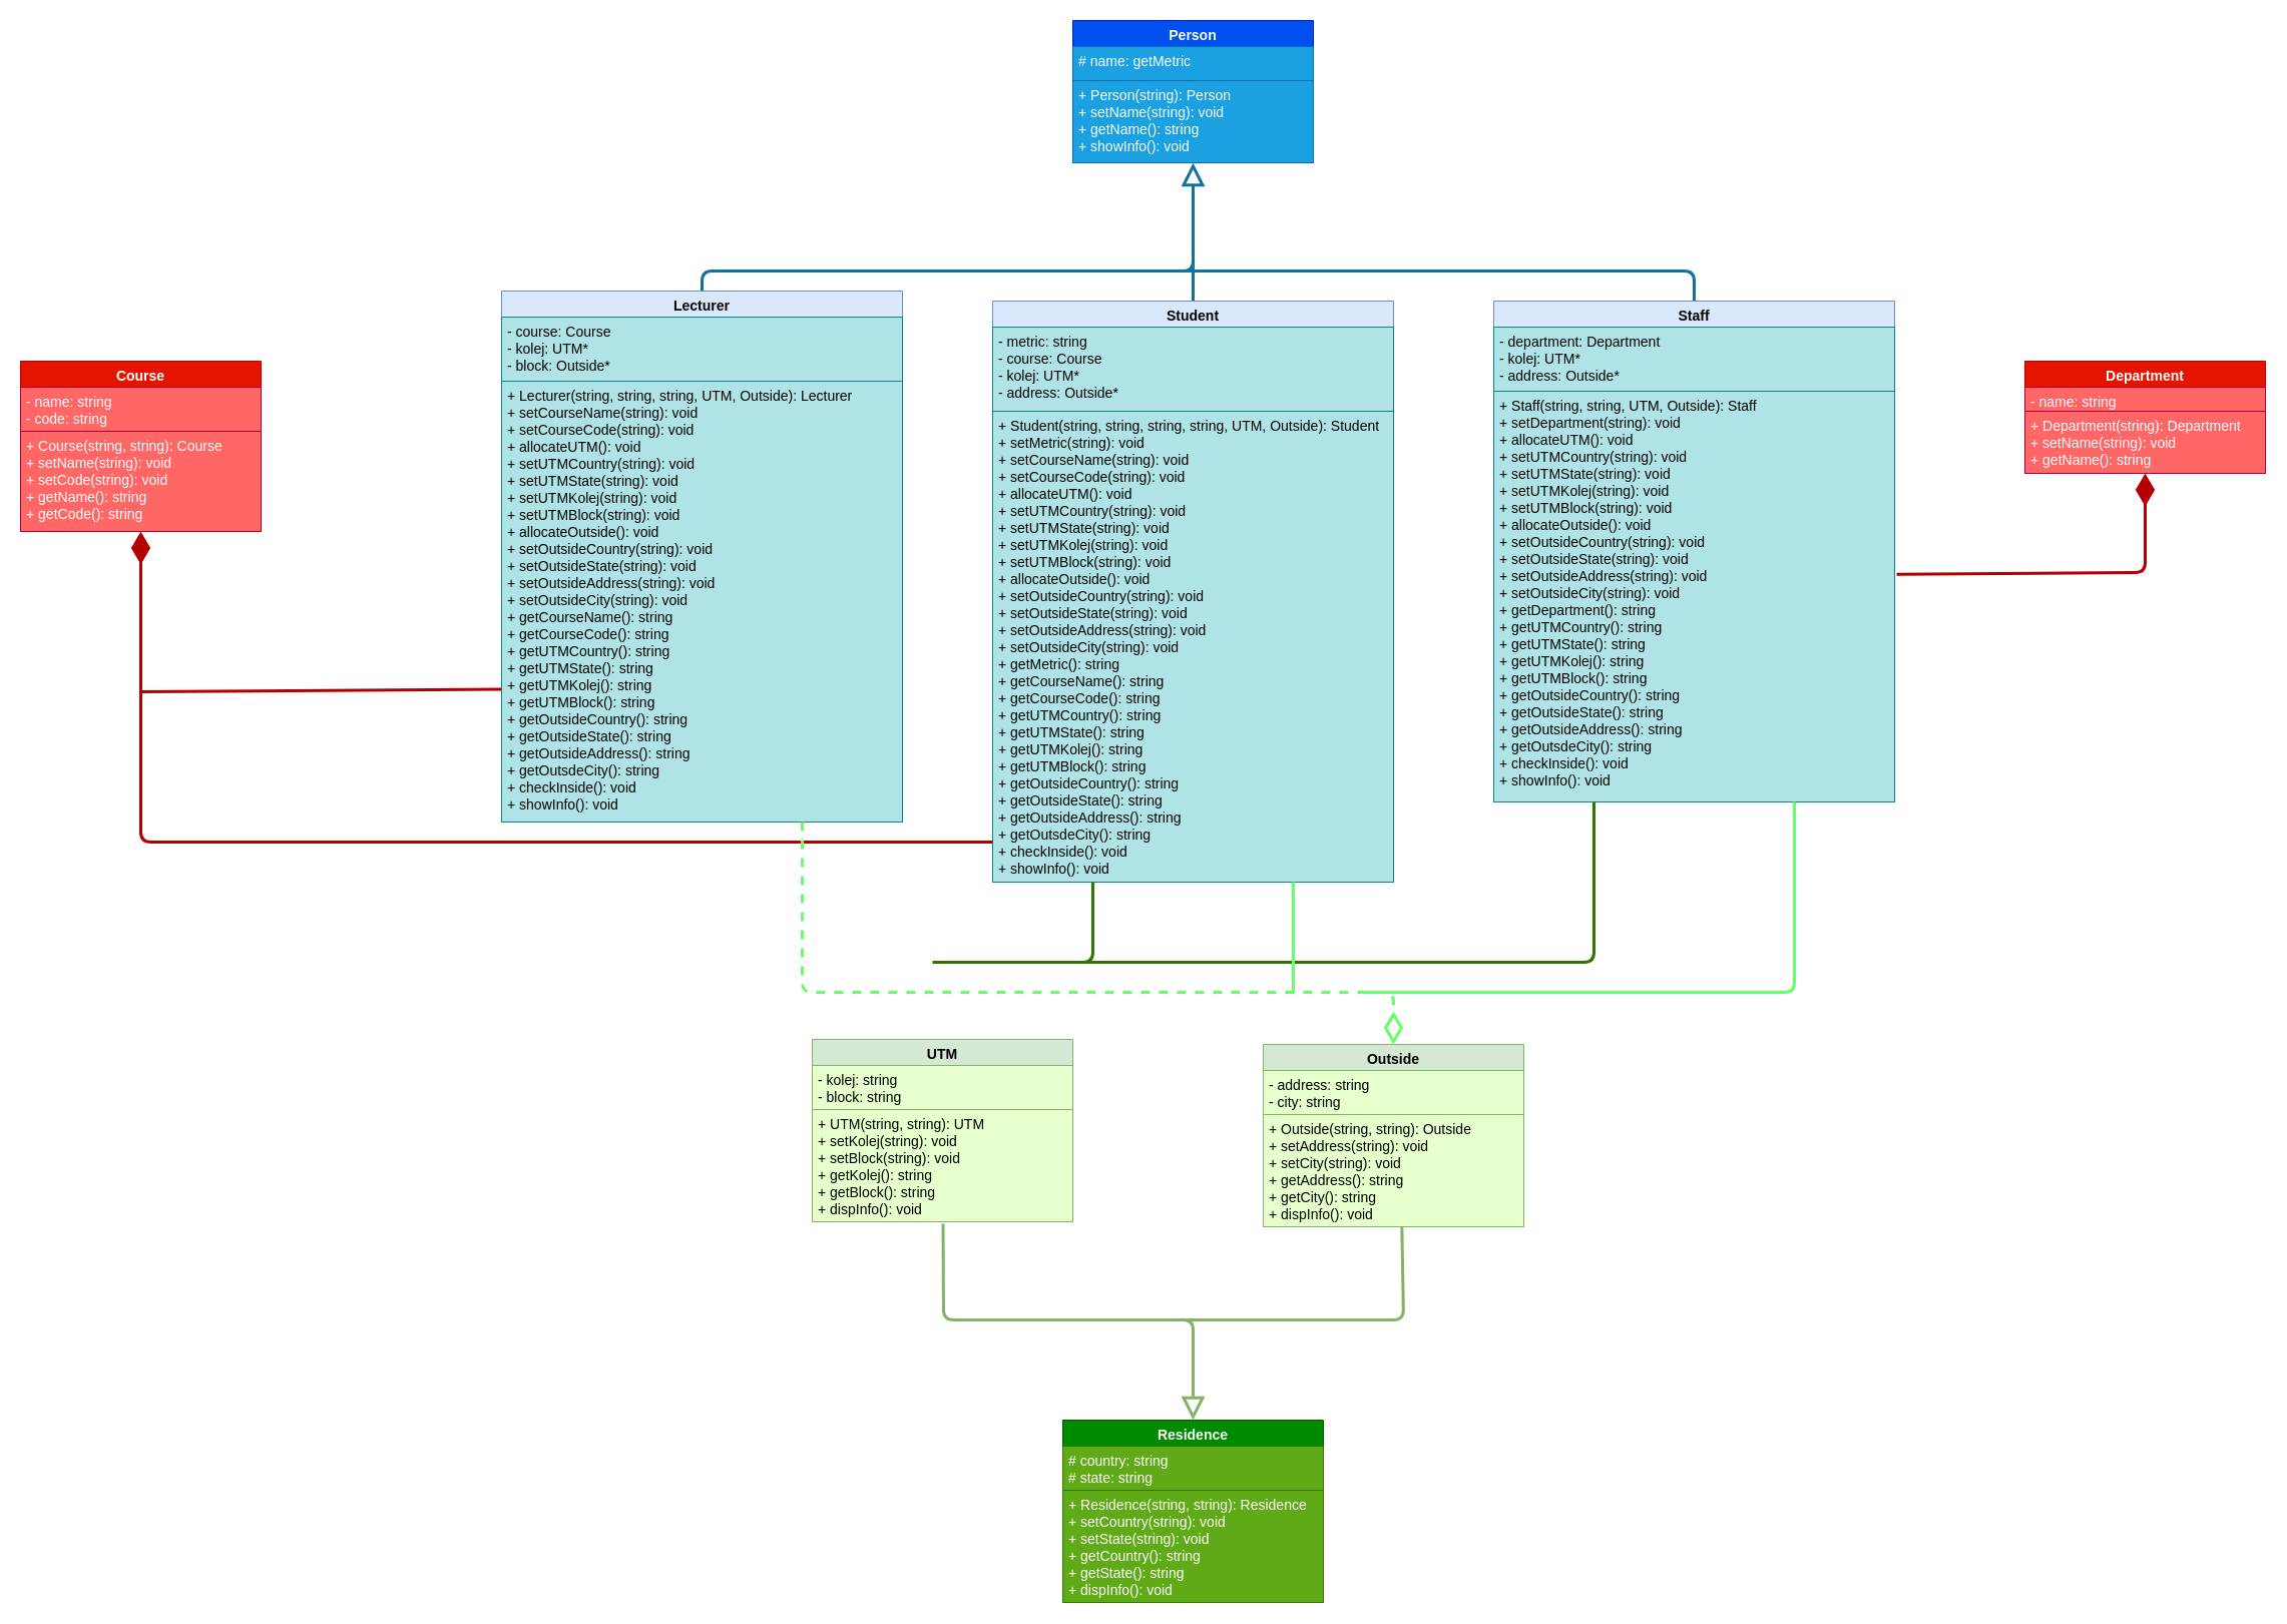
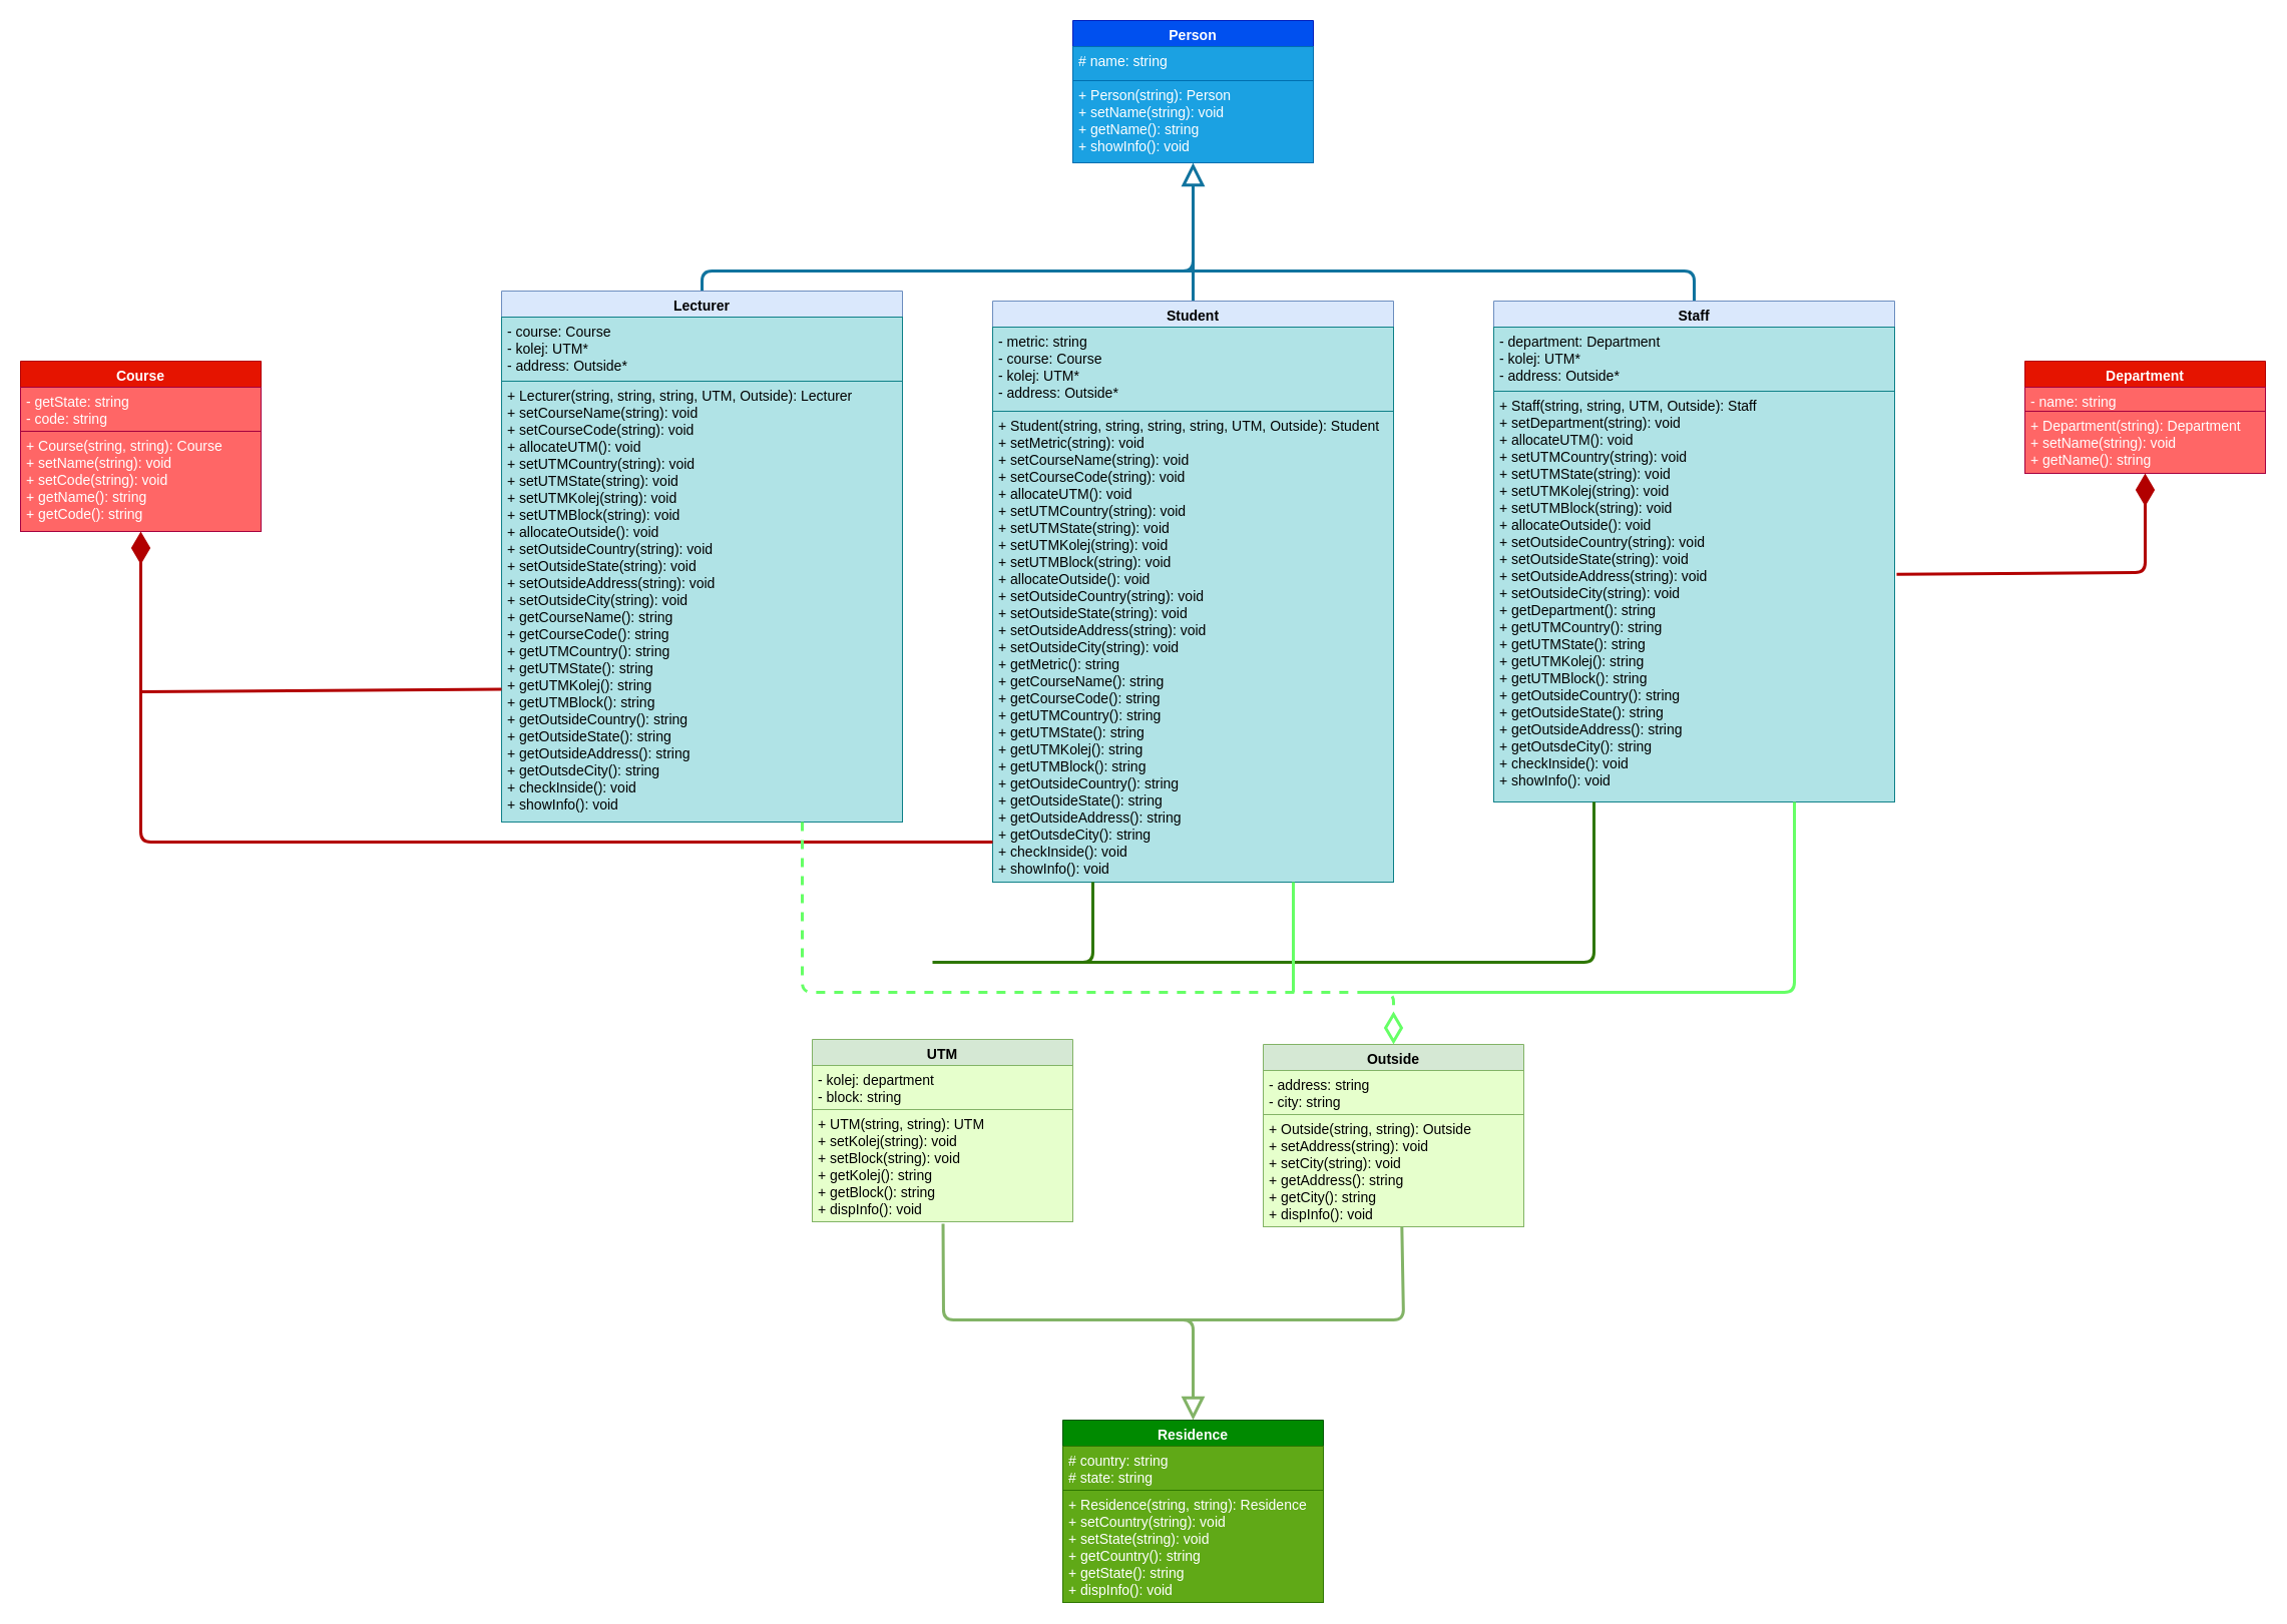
- <mxCell id="24" value="# name: getMetric&#10;" style="text;strokeColor=#006EAF;fillColor=#1ba1e2;align=left;verticalAlign=top;spacingLeft=4;spacingRight=4;overflow=hidden;rotatable=0;points=[[0,0.5],[1,0.5]];portConstraint=eastwest;fontSize=14;fontColor=#ffffff;" parent="23" vertex="1"><mxGeometry y="26" width="240" height="34" as="geometry" /></mxCell>
+ <mxCell id="24" value="# name: string&#10;" style="text;strokeColor=#006EAF;fillColor=#1ba1e2;align=left;verticalAlign=top;spacingLeft=4;spacingRight=4;overflow=hidden;rotatable=0;points=[[0,0.5],[1,0.5]];portConstraint=eastwest;fontSize=14;fontColor=#ffffff;" parent="23" vertex="1"><mxGeometry y="26" width="240" height="34" as="geometry" /></mxCell>
- <mxCell id="33" value="- course: Course&#10;- kolej: UTM*&#10;- block: Outside*" style="text;strokeColor=#0e8088;fillColor=#b0e3e6;align=left;verticalAlign=top;spacingLeft=4;spacingRight=4;overflow=hidden;rotatable=0;points=[[0,0.5],[1,0.5]];portConstraint=eastwest;fontSize=14;" parent="32" vertex="1"><mxGeometry y="26" width="400" height="64" as="geometry" /></mxCell>
+ <mxCell id="33" value="- course: Course&#10;- kolej: UTM*&#10;- address: Outside*" style="text;strokeColor=#0e8088;fillColor=#b0e3e6;align=left;verticalAlign=top;spacingLeft=4;spacingRight=4;overflow=hidden;rotatable=0;points=[[0,0.5],[1,0.5]];portConstraint=eastwest;fontSize=14;" parent="32" vertex="1"><mxGeometry y="26" width="400" height="64" as="geometry" /></mxCell>
- <mxCell id="3" value="- name: string&#10;- code: string" style="text;strokeColor=#A50040;fillColor=#FF6666;align=left;verticalAlign=top;spacingLeft=4;spacingRight=4;overflow=hidden;rotatable=0;points=[[0,0.5],[1,0.5]];portConstraint=eastwest;fontSize=14;fontColor=#ffffff;" parent="2" vertex="1"><mxGeometry y="26" width="240" height="44" as="geometry" /></mxCell>
+ <mxCell id="3" value="- getState: string&#10;- code: string" style="text;strokeColor=#A50040;fillColor=#FF6666;align=left;verticalAlign=top;spacingLeft=4;spacingRight=4;overflow=hidden;rotatable=0;points=[[0,0.5],[1,0.5]];portConstraint=eastwest;fontSize=14;fontColor=#ffffff;" parent="2" vertex="1"><mxGeometry y="26" width="240" height="44" as="geometry" /></mxCell>
- <mxCell id="16" value="- kolej: string&#10;- block: string" style="text;strokeColor=#82b366;fillColor=#E6FFCC;align=left;verticalAlign=top;spacingLeft=4;spacingRight=4;overflow=hidden;rotatable=0;points=[[0,0.5],[1,0.5]];portConstraint=eastwest;fontSize=14;" parent="15" vertex="1"><mxGeometry y="26" width="260" height="44" as="geometry" /></mxCell>
+ <mxCell id="16" value="- kolej: department&#10;- block: string" style="text;strokeColor=#82b366;fillColor=#E6FFCC;align=left;verticalAlign=top;spacingLeft=4;spacingRight=4;overflow=hidden;rotatable=0;points=[[0,0.5],[1,0.5]];portConstraint=eastwest;fontSize=14;" parent="15" vertex="1"><mxGeometry y="26" width="260" height="44" as="geometry" /></mxCell>
